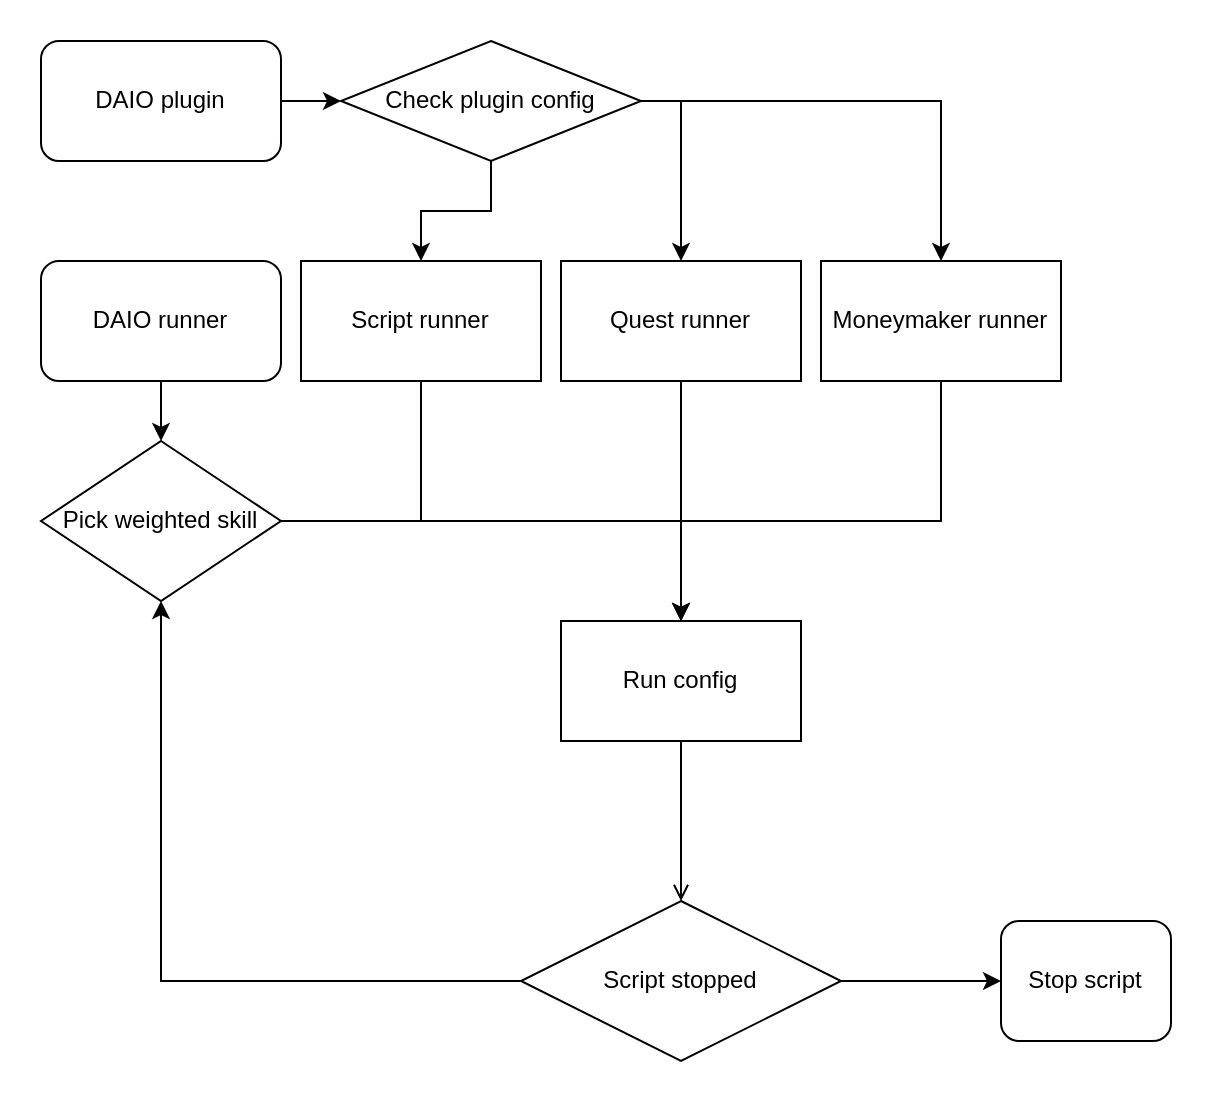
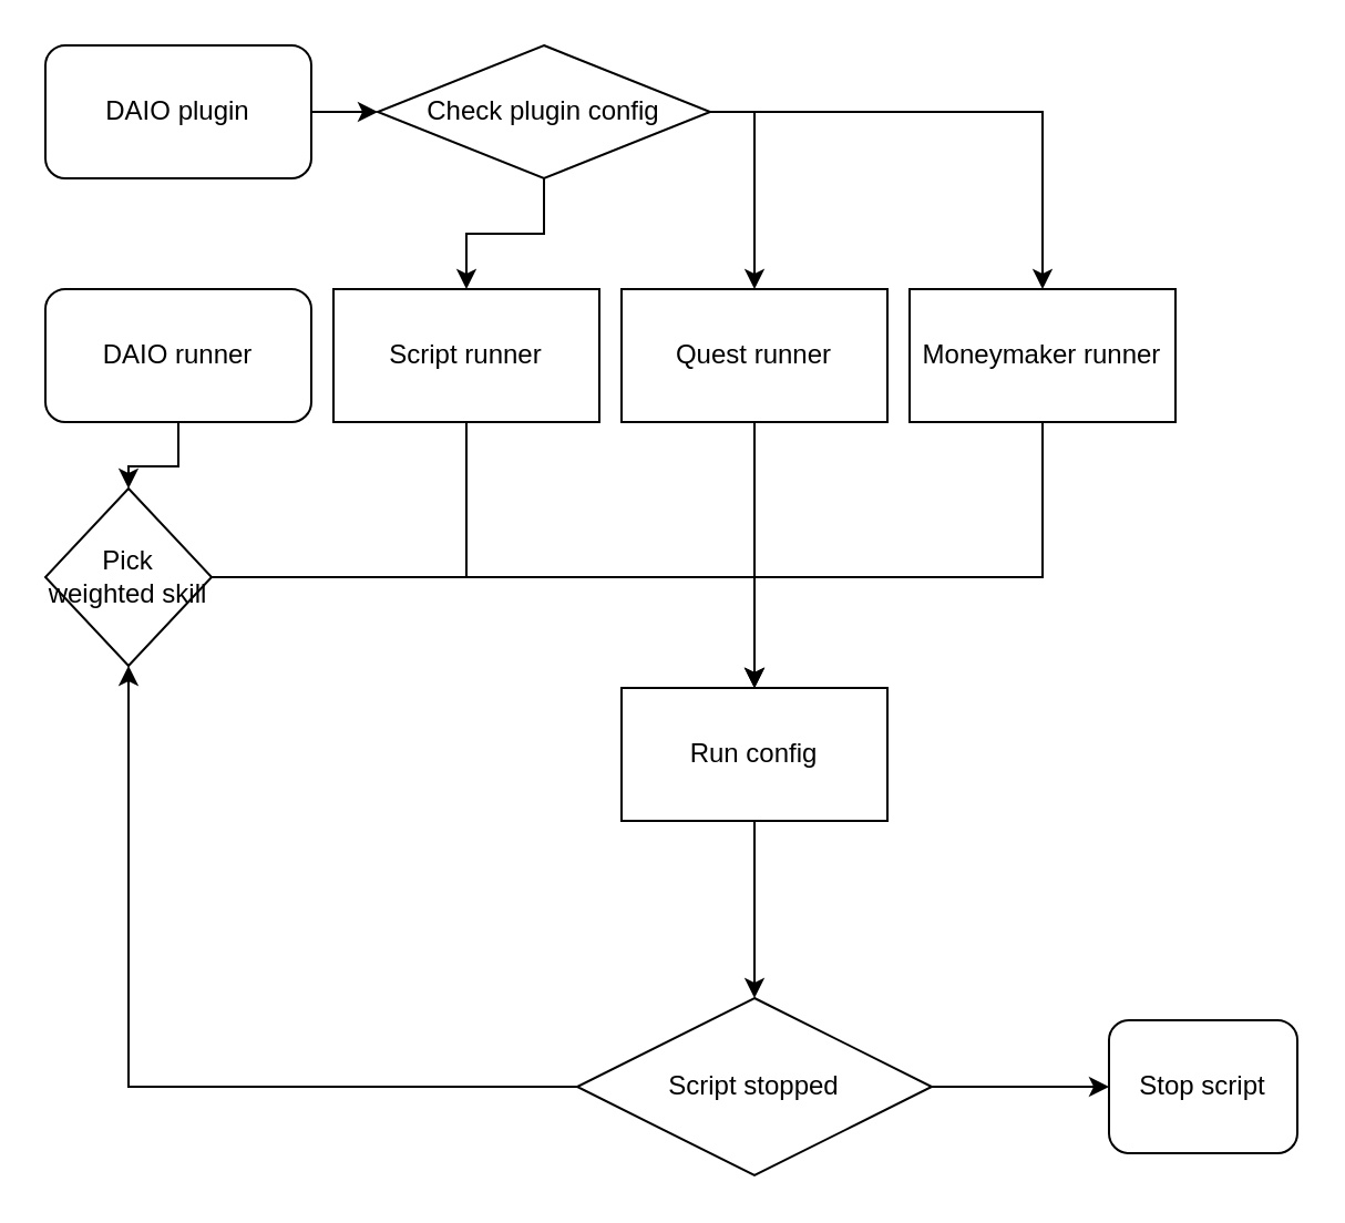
- <mxCell id="17" value="Pick weighted skill" style="rhombus;whiteSpace=wrap;html=1;" vertex="1" parent="1"><mxGeometry y="220" width="120" height="80" as="geometry" x="20" /></mxCell>
+ <mxCell id="17" value="Pick weighted skill" style="rhombus;whiteSpace=wrap;html=1;" vertex="1" parent="1"><mxGeometry x="20" y="220" width="75" height="80" as="geometry" /></mxCell>
- <mxCell id="18" style="edgeStyle=orthogonalEdgeStyle;rounded=0;orthogonalLoop=1;jettySize=auto;html=1;endArrow=open;" edge="1" parent="1" source="19" target="22"><mxGeometry relative="1" as="geometry" /></mxCell>
+ <mxCell id="18" style="edgeStyle=orthogonalEdgeStyle;rounded=0;orthogonalLoop=1;jettySize=auto;html=1;" edge="1" parent="1" source="19" target="22"><mxGeometry relative="1" as="geometry" /></mxCell>
